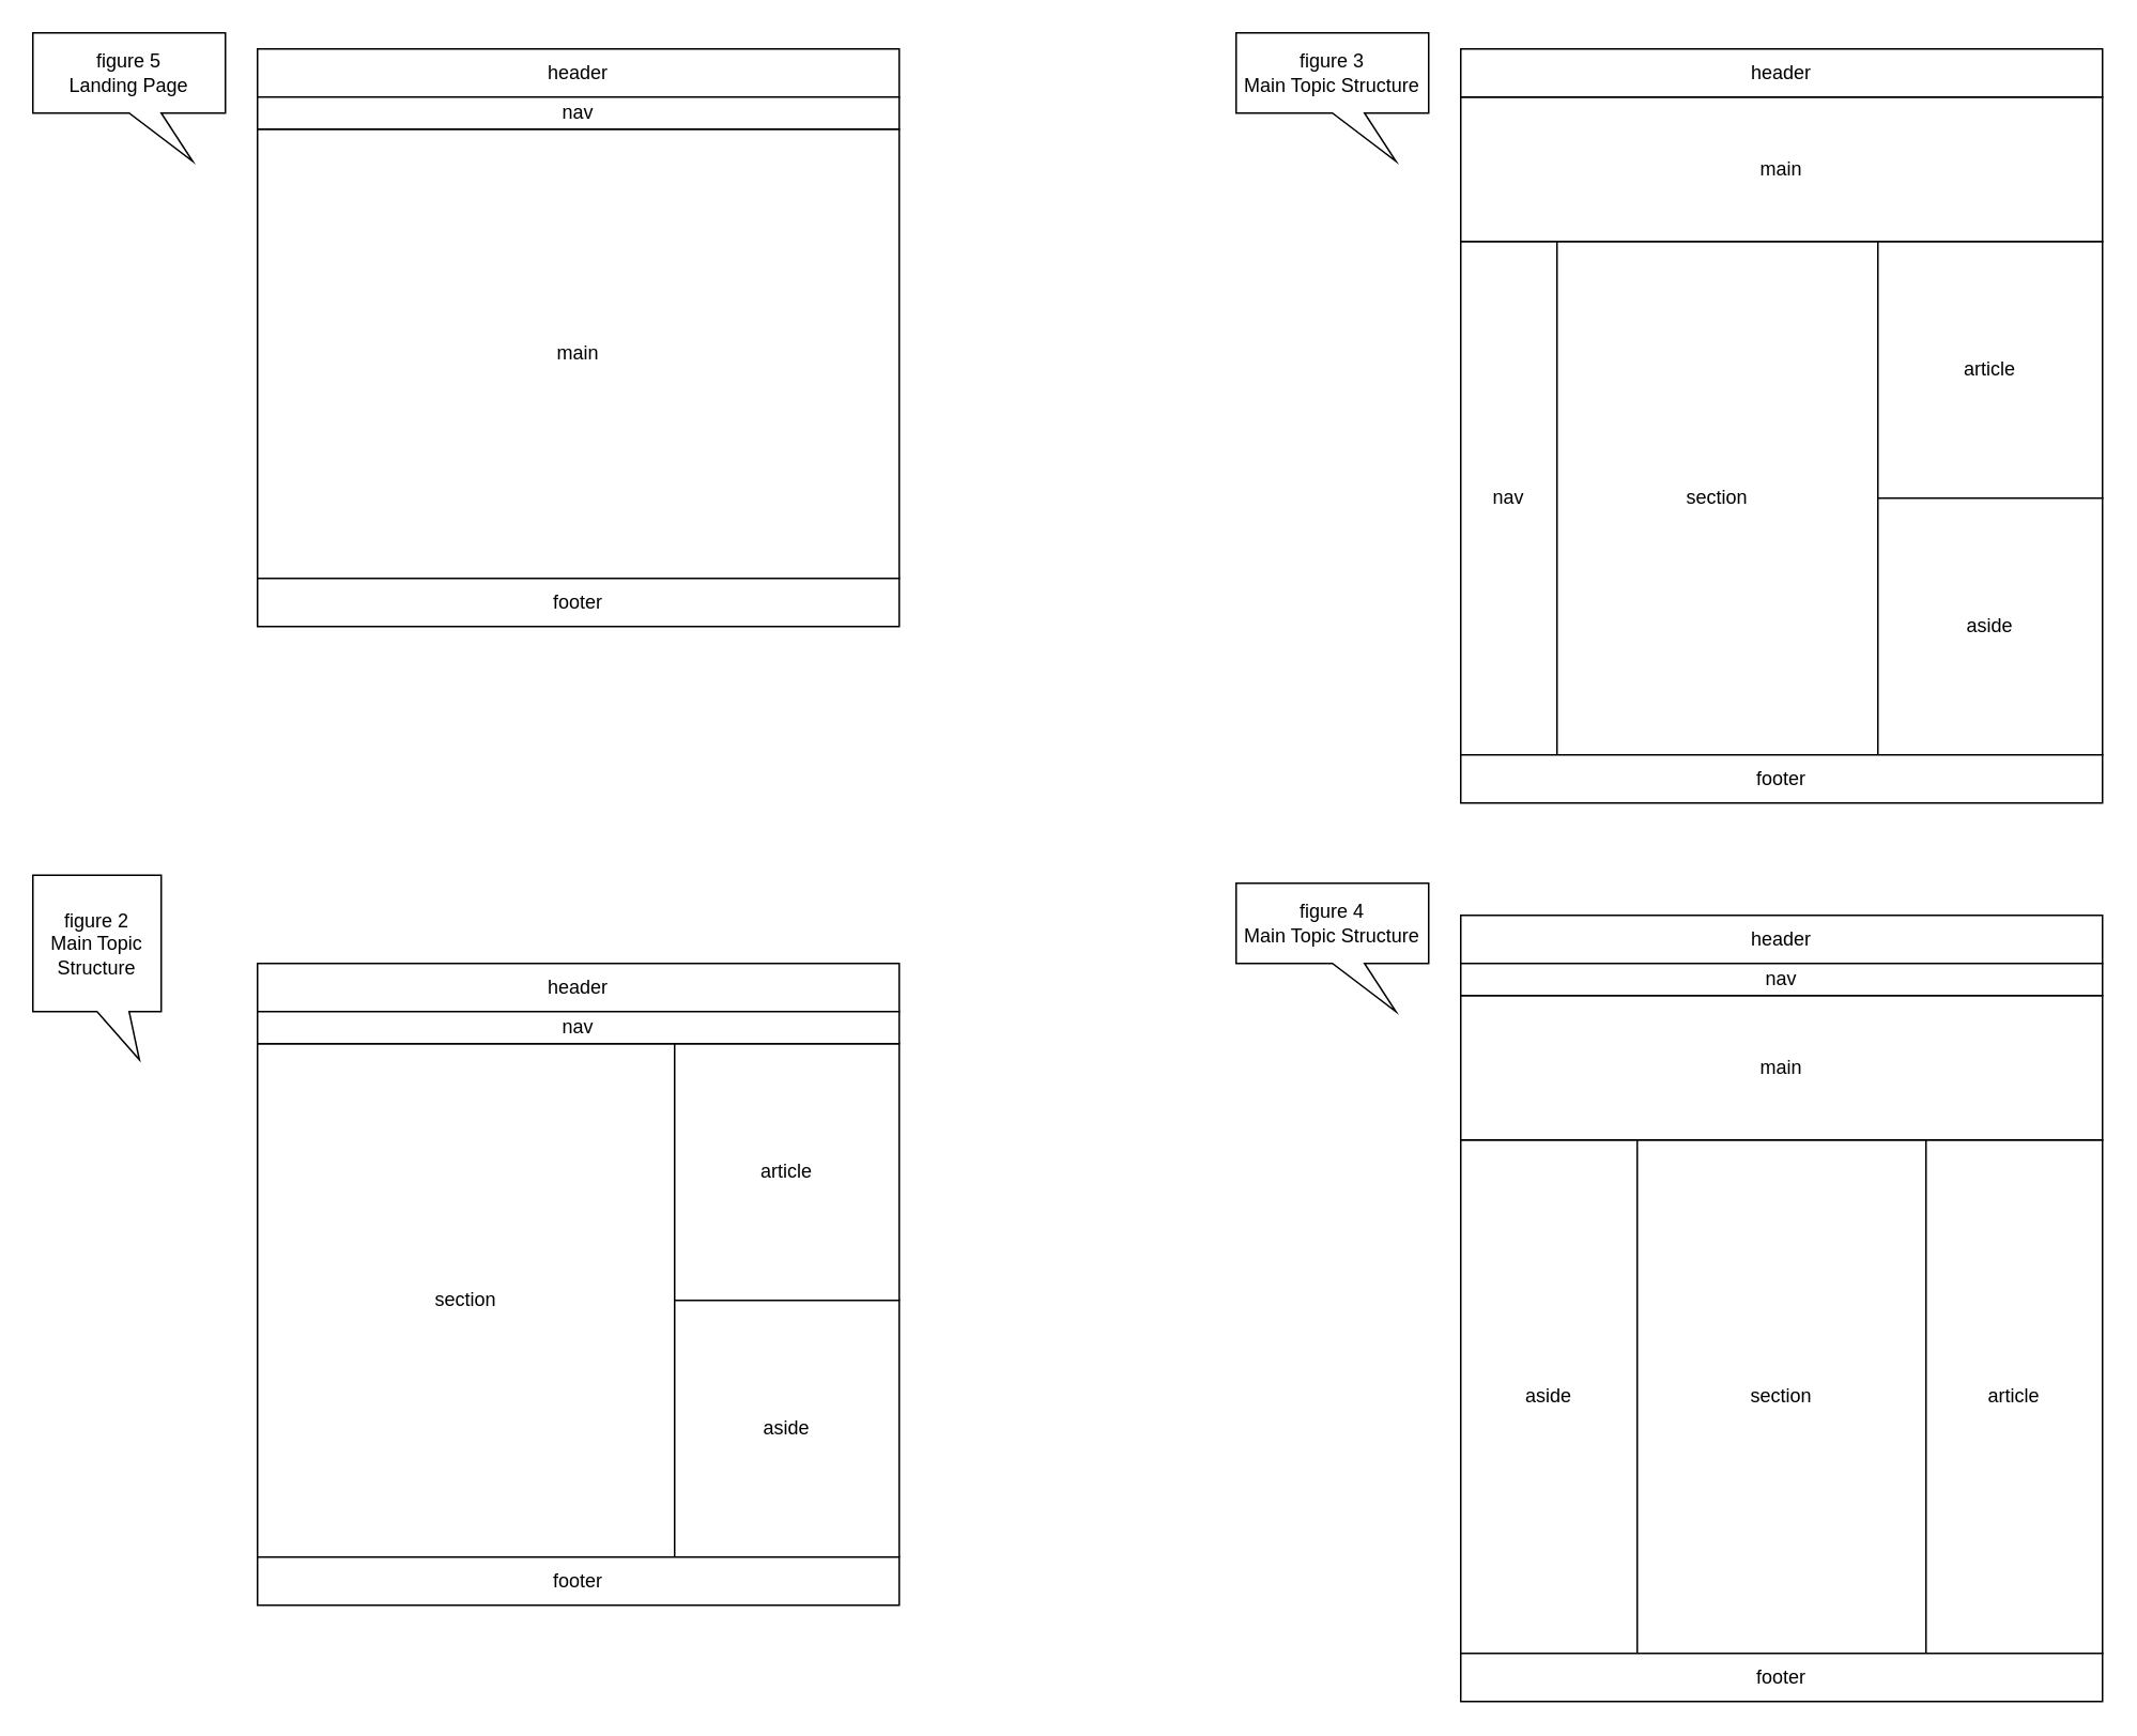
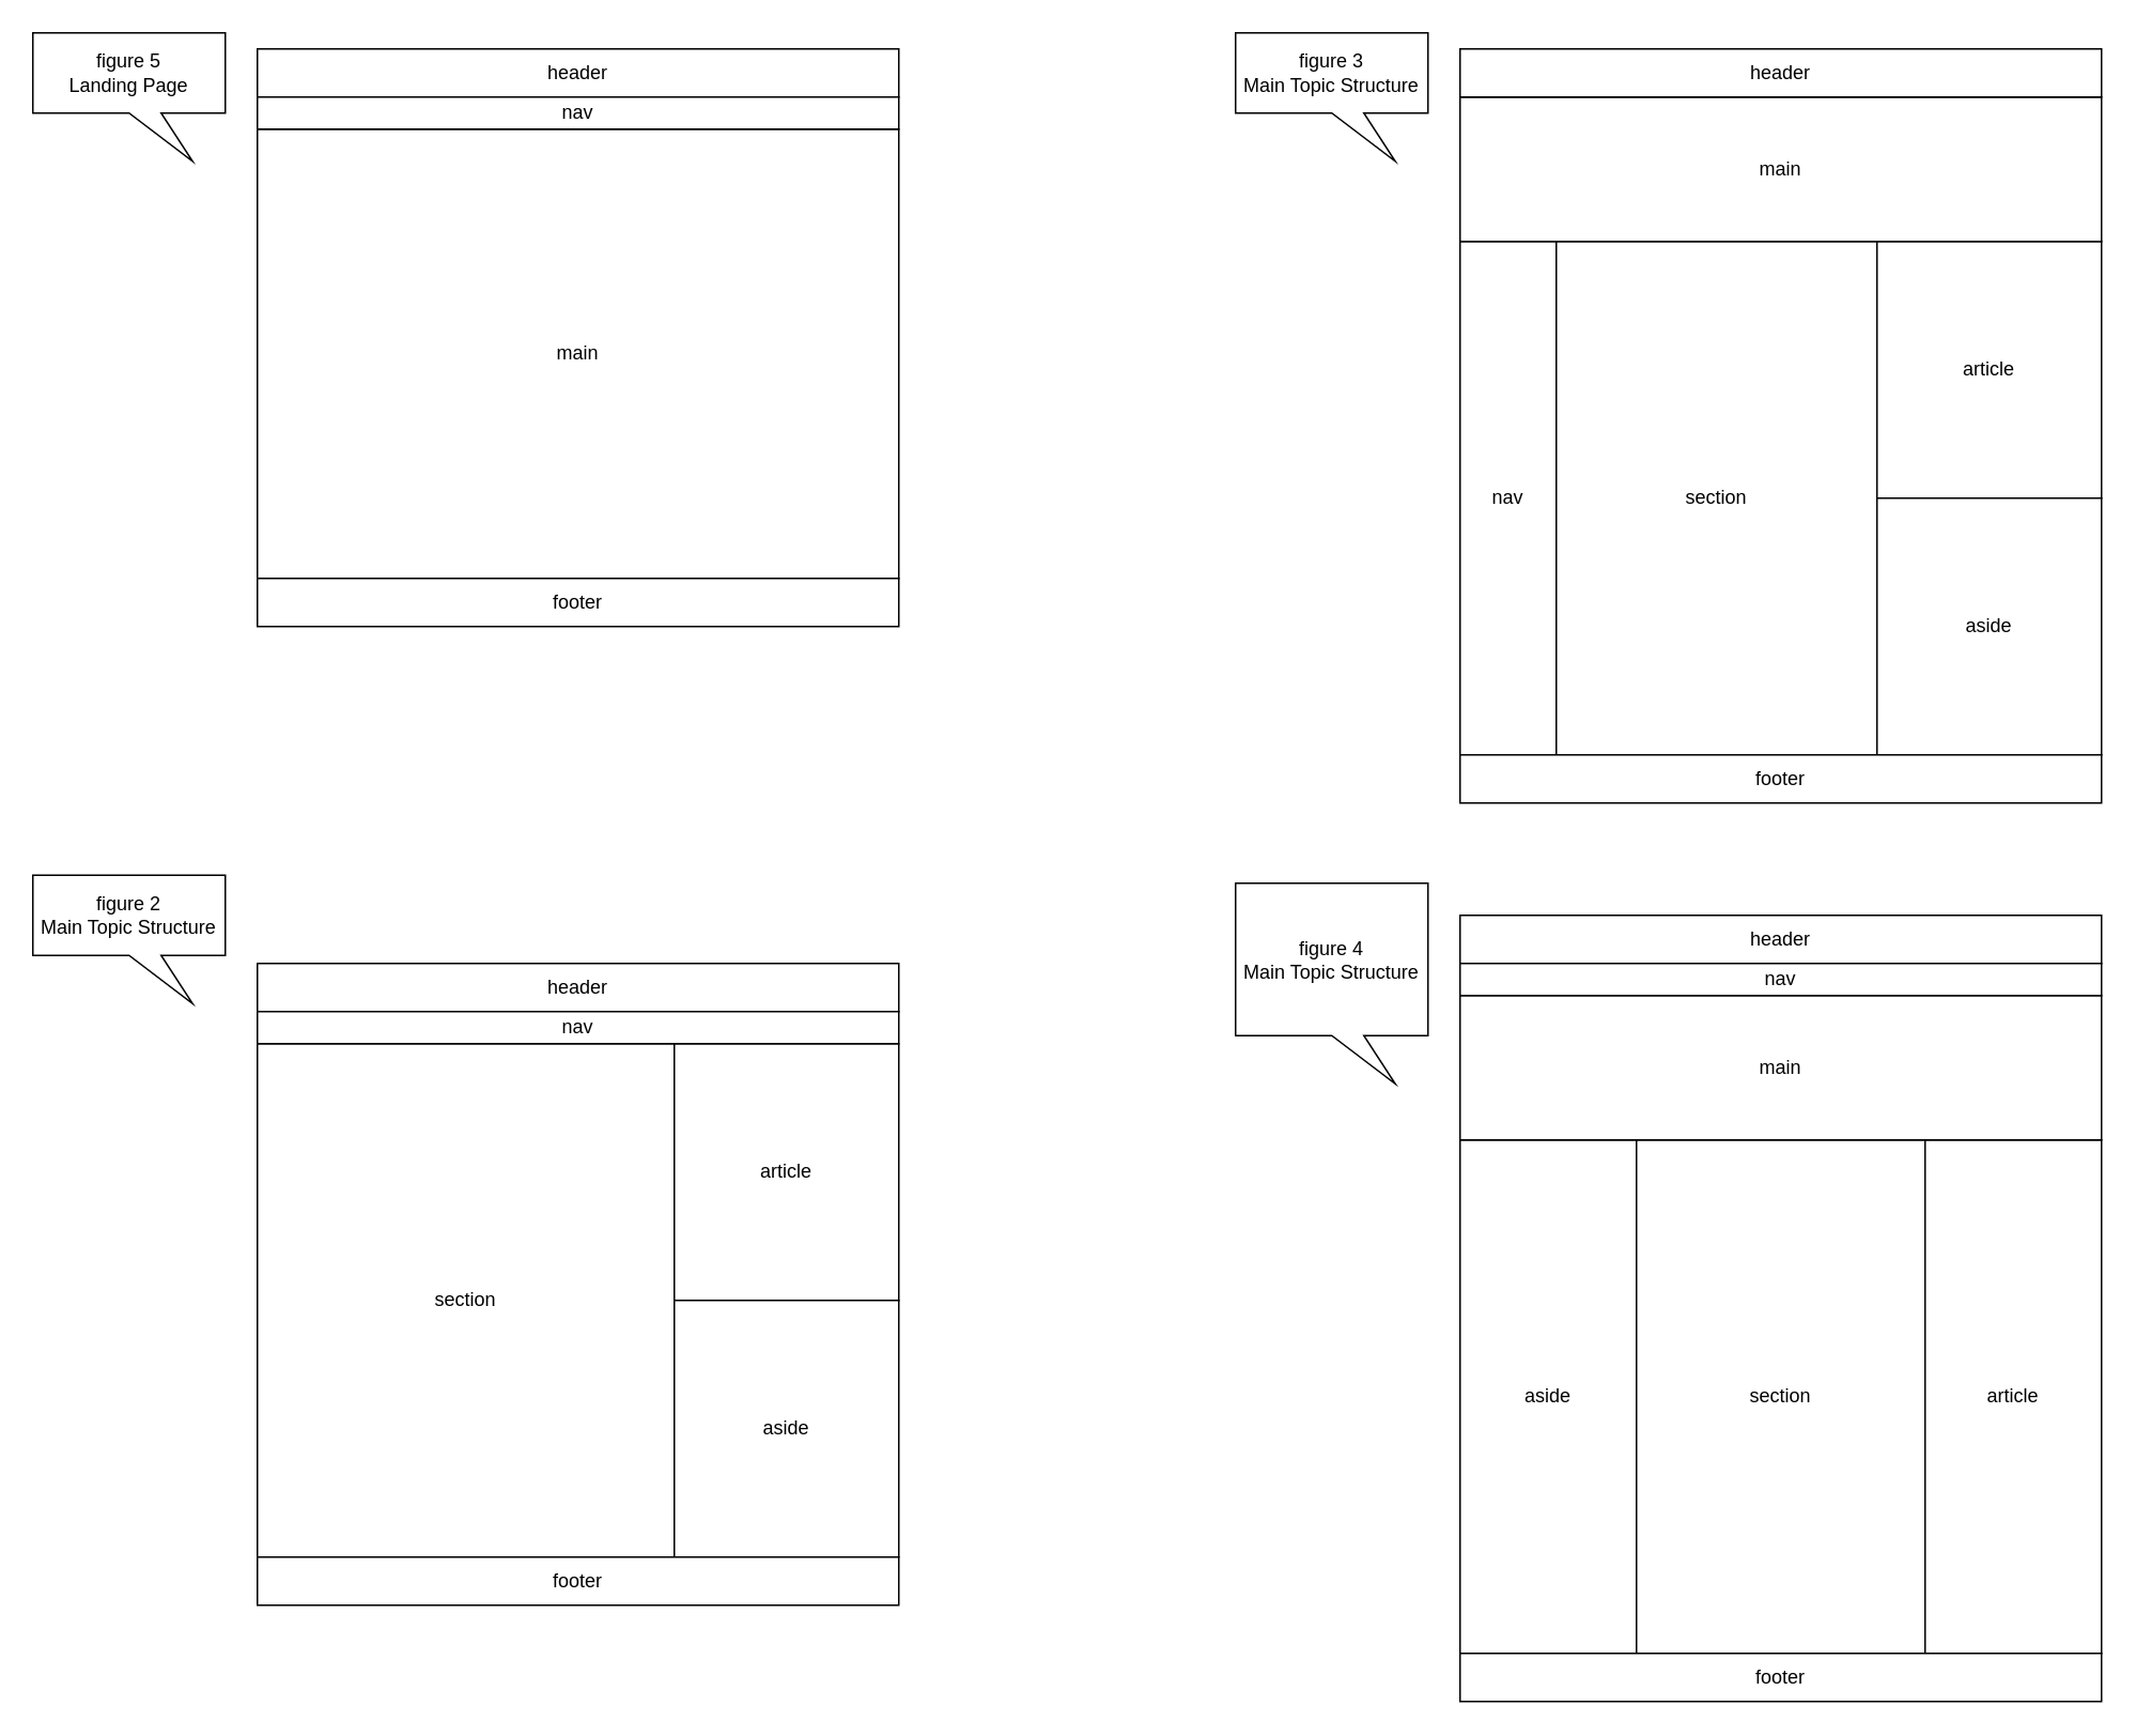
- <mxCell id="29" value="figure 4&lt;br&gt;Main Topic Structure" style="shape=callout;whiteSpace=wrap;html=1;perimeter=calloutPerimeter;position2=0.83;movable=0;resizable=0;rotatable=0;deletable=0;editable=0;connectable=0;" parent="1" vertex="1"><mxGeometry x="770" y="550" width="120" height="80" as="geometry" /></mxCell>
+ <mxCell id="29" value="figure 4&lt;br&gt;Main Topic Structure" style="shape=callout;whiteSpace=wrap;html=1;perimeter=calloutPerimeter;position2=0.83;movable=0;resizable=0;rotatable=0;deletable=0;editable=0;connectable=0;" parent="1" vertex="1"><mxGeometry x="770" y="550" width="120" height="125" as="geometry" /></mxCell>
- <mxCell id="27" value="figure 2&lt;br&gt;Main Topic Structure" style="shape=callout;whiteSpace=wrap;html=1;perimeter=calloutPerimeter;position2=0.83;movable=0;resizable=0;rotatable=0;deletable=0;editable=0;connectable=0;" parent="1" vertex="1"><mxGeometry x="20" y="545" width="80" height="115" as="geometry" /></mxCell>
+ <mxCell id="27" value="figure 2&lt;br&gt;Main Topic Structure" style="shape=callout;whiteSpace=wrap;html=1;perimeter=calloutPerimeter;position2=0.83;movable=0;resizable=0;rotatable=0;deletable=0;editable=0;connectable=0;" parent="1" vertex="1"><mxGeometry x="20" y="545" width="120" height="80" as="geometry" /></mxCell>
